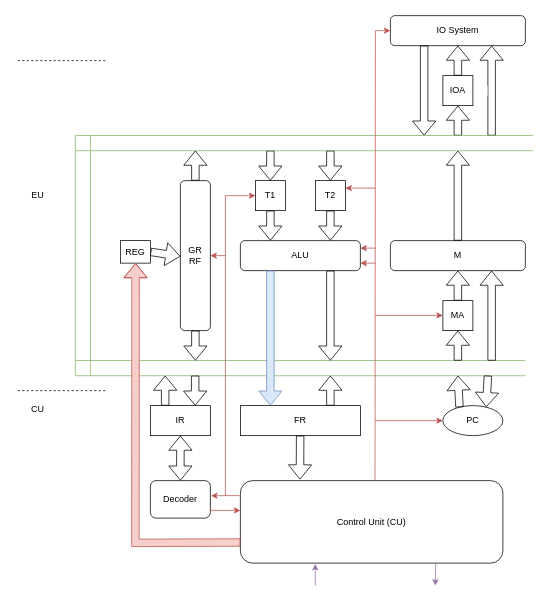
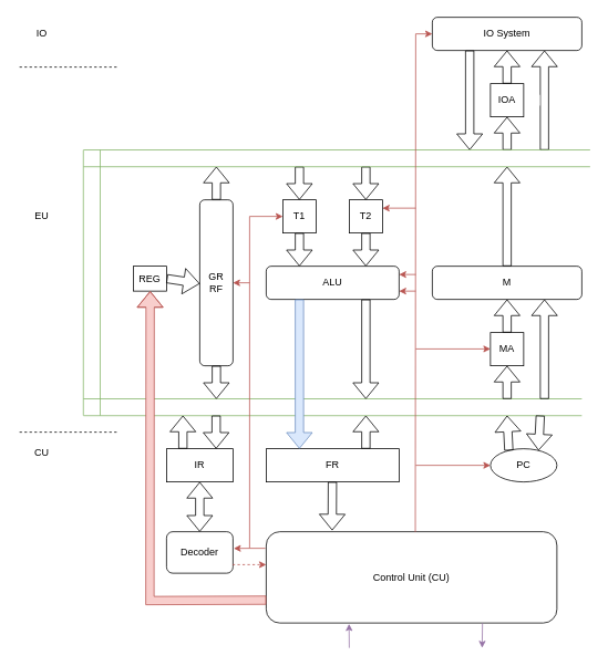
+ <mxCell id="54" value="IO" style="text;html=1;align=center;verticalAlign=middle;whiteSpace=wrap;rounded=0;" vertex="1" parent="1"><mxGeometry x="20" y="25" width="60" height="30" as="geometry" /></mxCell>
- <mxCell id="41" value="" style="endArrow=classic;html=1;rounded=0;fillColor=#f8cecc;strokeColor=#b85450;exitX=0.993;exitY=0.794;exitDx=0;exitDy=0;entryX=0;entryY=0.361;entryDx=0;entryDy=0;entryPerimeter=0;exitPerimeter=0;" edge="1" parent="1" source="40" target="39"><mxGeometry width="50" height="50" relative="1" as="geometry"><mxPoint x="329" y="662" as="sourcePoint" /><mxPoint x="290" y="663" as="targetPoint" /></mxGeometry></mxCell>
+ <mxCell id="41" value="" style="endArrow=classic;html=1;rounded=0;fillColor=#f8cecc;strokeColor=#b85450;exitX=0.993;exitY=0.794;exitDx=0;exitDy=0;entryX=0;entryY=0.361;entryDx=0;entryDy=0;entryPerimeter=0;exitPerimeter=0;dashed=1;" edge="1" parent="1" source="40" target="39"><mxGeometry width="50" height="50" relative="1" as="geometry"><mxPoint x="329" y="662" as="sourcePoint" /><mxPoint x="290" y="663" as="targetPoint" /></mxGeometry></mxCell>
